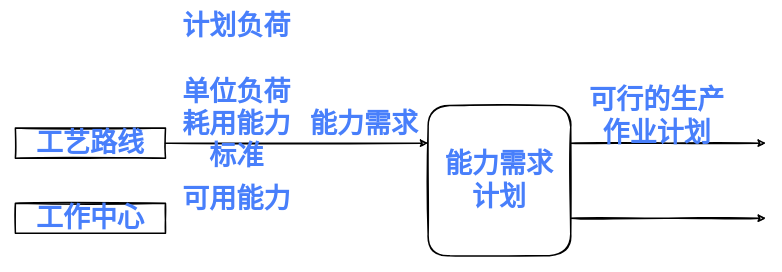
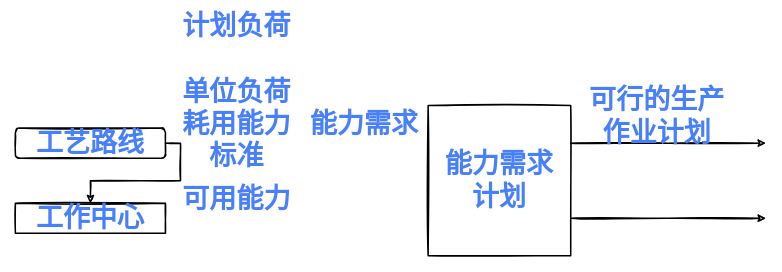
- <mxCell id="3" value="&lt;font color=&quot;#487ffb&quot; face=&quot;FZJingLeiS-R-GB&quot;&gt;&lt;span style=&quot;font-size: 36px&quot;&gt;&lt;b&gt;工艺路线&lt;/b&gt;&lt;/span&gt;&lt;/font&gt;" style="rounded=0;whiteSpace=wrap;html=1;strokeWidth=2;sketch=1;glass=0;fillColor=none;" vertex="1" parent="2"><mxGeometry y="150" width="200" height="40" as="geometry" /></mxCell>
+ <mxCell id="3" value="&lt;font color=&quot;#487ffb&quot; face=&quot;FZJingLeiS-R-GB&quot;&gt;&lt;span style=&quot;font-size: 36px&quot;&gt;&lt;b&gt;工艺路线&lt;/b&gt;&lt;/span&gt;&lt;/font&gt;" style="whiteSpace=wrap;html=1;strokeWidth=2;sketch=1;glass=0;fillColor=none;rounded=1;" vertex="1" parent="2"><mxGeometry y="150" width="200" height="40" as="geometry" /></mxCell>
- <mxCell id="8" style="edgeStyle=orthogonalEdgeStyle;rounded=0;sketch=1;orthogonalLoop=1;jettySize=auto;html=1;exitX=1;exitY=0.5;exitDx=0;exitDy=0;strokeWidth=2;entryX=0;entryY=0.25;entryDx=0;entryDy=0;" edge="1" parent="2" source="3" target="7"><mxGeometry relative="1" as="geometry"><mxPoint x="400" y="170" as="targetPoint" /></mxGeometry></mxCell>
+ <mxCell id="8" style="edgeStyle=orthogonalEdgeStyle;rounded=0;sketch=1;orthogonalLoop=1;jettySize=auto;html=1;exitX=1;exitY=0.5;exitDx=0;exitDy=0;strokeWidth=2;" edge="1" parent="2" source="3" target="4"><mxGeometry relative="1" as="geometry"><mxPoint x="400" y="170" as="targetPoint" /></mxGeometry></mxCell>
- <mxCell id="7" value="&lt;font color=&quot;#487ffb&quot; face=&quot;FZJingLeiS-R-GB&quot;&gt;&lt;span style=&quot;font-size: 36px&quot;&gt;&lt;b&gt;能力需求&lt;br&gt;计划&lt;/b&gt;&lt;/span&gt;&lt;/font&gt;" style="whiteSpace=wrap;html=1;strokeWidth=2;sketch=1;glass=0;fillColor=none;rounded=1;" vertex="1" parent="2"><mxGeometry x="550" y="120" width="190" height="200" as="geometry" /></mxCell>
+ <mxCell id="7" value="&lt;font color=&quot;#487ffb&quot; face=&quot;FZJingLeiS-R-GB&quot;&gt;&lt;span style=&quot;font-size: 36px&quot;&gt;&lt;b&gt;能力需求&lt;br&gt;计划&lt;/b&gt;&lt;/span&gt;&lt;/font&gt;" style="rounded=0;whiteSpace=wrap;html=1;strokeWidth=2;sketch=1;glass=0;fillColor=none;" vertex="1" parent="2"><mxGeometry x="550" y="120" width="190" height="200" as="geometry" /></mxCell>
